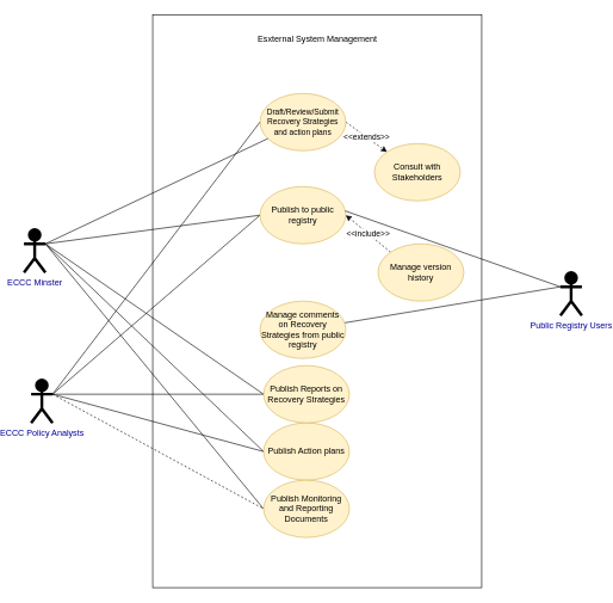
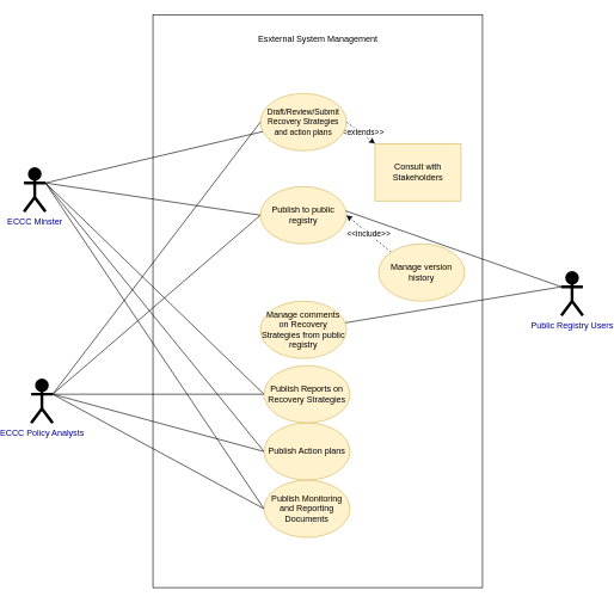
- <mxCell id="20" value="Consult with Stakeholders" style="ellipse;whiteSpace=wrap;html=1;fillColor=#fff2cc;strokeColor=#d6b656;" parent="1" vertex="1"><mxGeometry x="510" y="200" width="120" height="80" as="geometry" /></mxCell>
+ <mxCell id="20" value="Consult with Stakeholders" style="whiteSpace=wrap;html=1;fillColor=#fff2cc;strokeColor=#d6b656;rounded=0;" parent="1" vertex="1"><mxGeometry x="510" y="200" width="120" height="80" as="geometry" /></mxCell>
- <mxCell id="11" value="ECCC Minster" style="shape=umlActor;verticalLabelPosition=bottom;labelBackgroundColor=#ffffff;verticalAlign=top;html=1;strokeWidth=4;fillColor=#030203;strokeColor=#000000;fontColor=#000099;" parent="1" vertex="1"><mxGeometry x="20" y="320" width="30" height="60" as="geometry" /></mxCell>
+ <mxCell id="11" value="ECCC Minster" style="shape=umlActor;verticalLabelPosition=bottom;labelBackgroundColor=#ffffff;verticalAlign=top;html=1;strokeWidth=4;fillColor=#030203;strokeColor=#000000;fontColor=#000099;" parent="1" vertex="1"><mxGeometry x="20" y="235" width="30" height="60" as="geometry" /></mxCell>
- <mxCell id="16" style="rounded=0;orthogonalLoop=1;jettySize=auto;html=1;exitX=1;exitY=0.333;exitDx=0;exitDy=0;exitPerimeter=0;entryX=0;entryY=0.5;entryDx=0;entryDy=0;endArrow=none;endFill=0;dashed=1;" edge="1" parent="1" source="17" target="27"><mxGeometry relative="1" as="geometry" /></mxCell>
+ <mxCell id="16" style="rounded=0;orthogonalLoop=1;jettySize=auto;html=1;exitX=1;exitY=0.333;exitDx=0;exitDy=0;exitPerimeter=0;entryX=0;entryY=0.5;entryDx=0;entryDy=0;endArrow=none;endFill=0;" edge="1" parent="1" source="17" target="27"><mxGeometry relative="1" as="geometry" /></mxCell>
